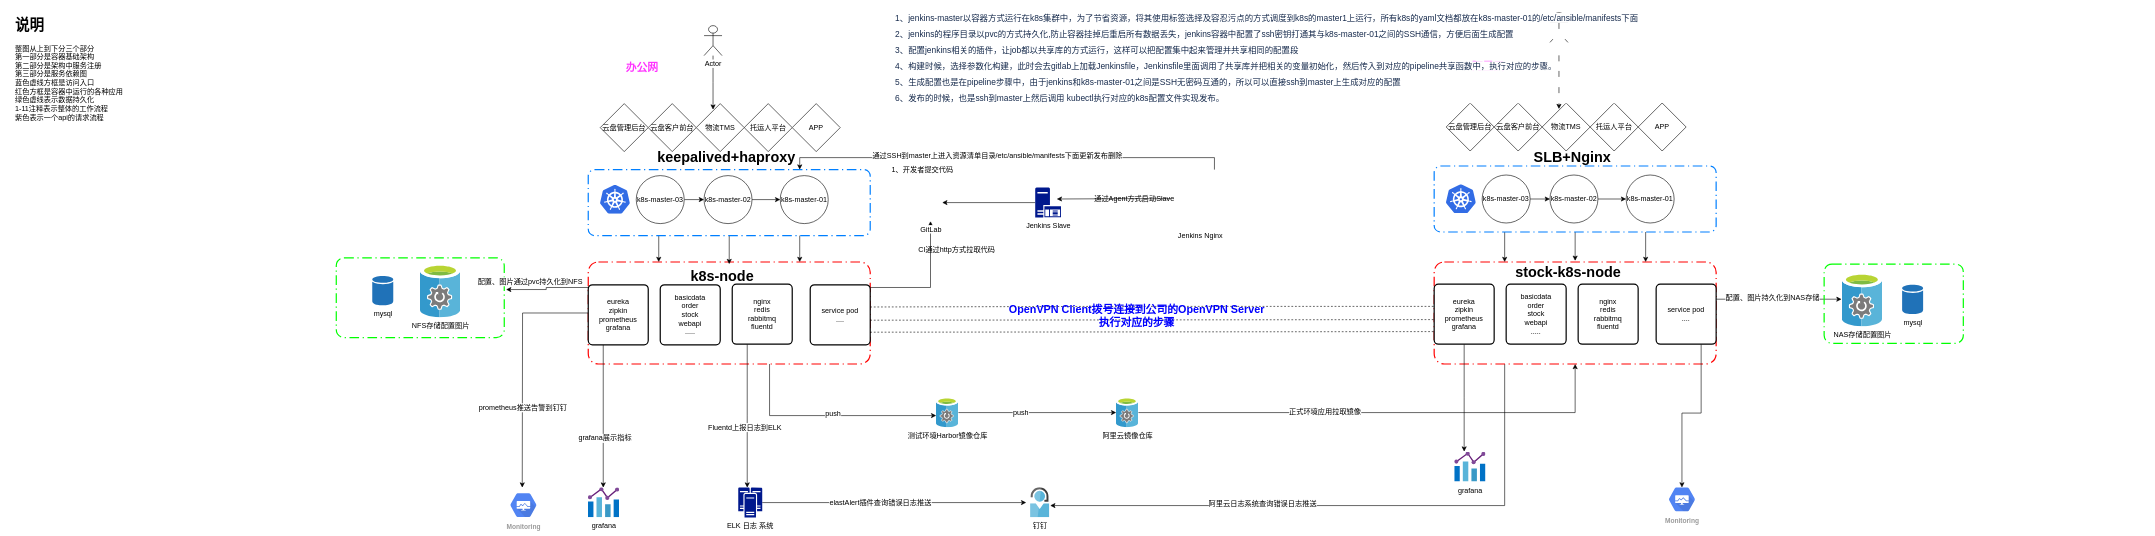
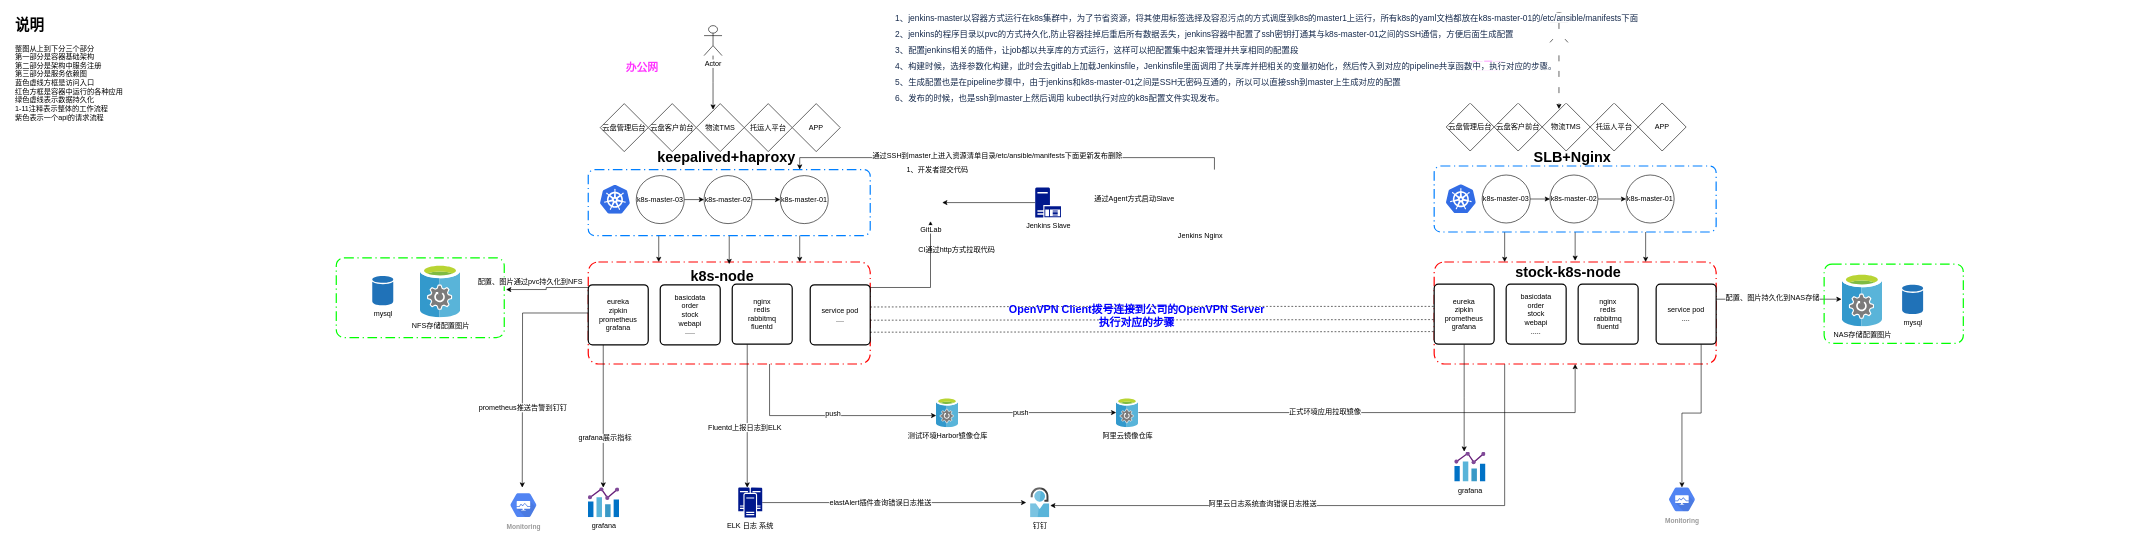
- <mxCell id="103" value="1、开发者提交代码" style="text;html=1;align=center;verticalAlign=middle;resizable=0;points=[];;autosize=1;" vertex="1" parent="1"><mxGeometry x="1477" y="273" width="120" height="20" as="geometry" /></mxCell>
+ <mxCell id="103" value="1、开发者提交代码" style="text;html=1;align=center;verticalAlign=middle;resizable=0;points=[];;autosize=1;" vertex="1" parent="1"><mxGeometry x="1502" y="273" width="120" height="20" as="geometry" /></mxCell>
- <mxCell id="94" style="edgeStyle=orthogonalEdgeStyle;rounded=0;orthogonalLoop=1;jettySize=auto;html=1;exitX=0;exitY=0.5;exitDx=0;exitDy=0;entryX=0.837;entryY=0.38;entryDx=0;entryDy=0;entryPerimeter=0;" edge="1" parent="1" source="97" target="100"><mxGeometry relative="1" as="geometry" /></mxCell>
